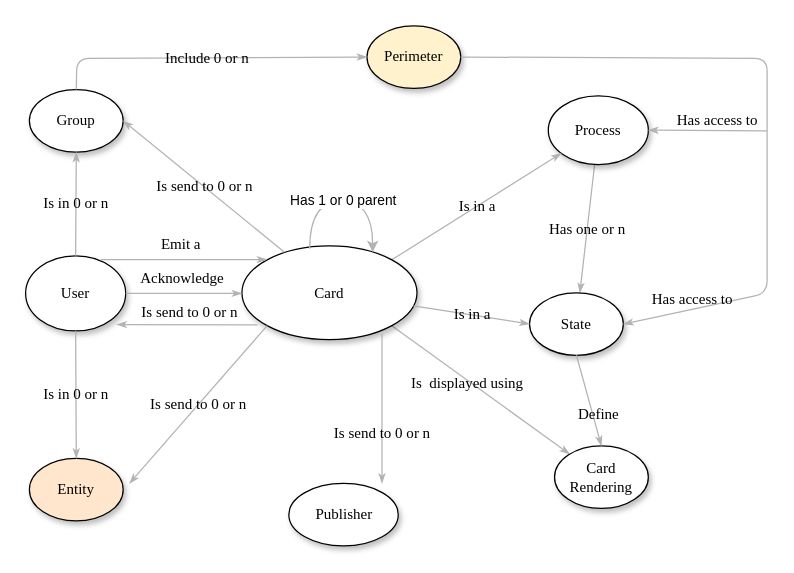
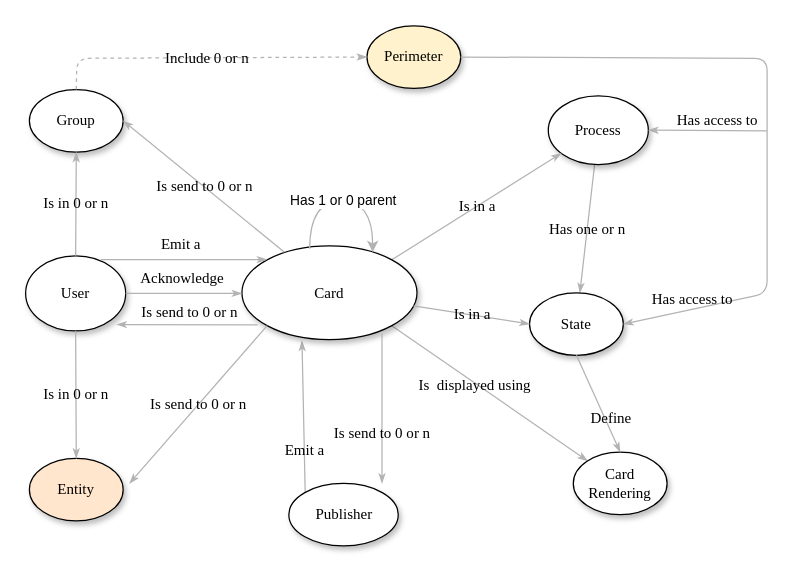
- <mxCell id="25" value="Include 0 or n" style="edgeStyle=none;rounded=1;html=1;labelBackgroundColor=none;startArrow=none;startFill=0;startSize=5;endArrow=classicThin;endFill=1;endSize=5;jettySize=auto;orthogonalLoop=1;strokeColor=#B3B3B3;strokeWidth=1;fontFamily=Verdana;fontSize=12;exitX=0.5;exitY=0;exitDx=0;exitDy=0;entryX=0;entryY=0.5;entryDx=0;entryDy=0;" parent="1" source="13" target="24" edge="1"><mxGeometry relative="1" as="geometry"><mxPoint x="223.171" y="217.162" as="sourcePoint" /><mxPoint x="108" y="106" as="targetPoint" /><Array as="points"><mxPoint x="61" y="46" /></Array></mxGeometry></mxCell>
+ <mxCell id="25" value="Include 0 or n" style="edgeStyle=none;rounded=1;html=1;labelBackgroundColor=none;startArrow=none;startFill=0;startSize=5;endArrow=classicThin;endFill=1;endSize=5;jettySize=auto;orthogonalLoop=1;strokeColor=#B3B3B3;strokeWidth=1;fontFamily=Verdana;fontSize=12;exitX=0.5;exitY=0;exitDx=0;exitDy=0;entryX=0;entryY=0.5;entryDx=0;entryDy=0;dashed=1;" parent="1" source="13" target="24" edge="1"><mxGeometry relative="1" as="geometry"><mxPoint x="223.171" y="217.162" as="sourcePoint" /><mxPoint x="108" y="106" as="targetPoint" /><Array as="points"><mxPoint x="61" y="46" /></Array></mxGeometry></mxCell>
+ <mxCell id="2" value="Emit a " style="edgeStyle=none;rounded=1;html=1;labelBackgroundColor=none;startArrow=none;startFill=0;startSize=5;endArrow=classicThin;endFill=1;endSize=5;jettySize=auto;orthogonalLoop=1;strokeColor=#B3B3B3;strokeWidth=1;fontFamily=Verdana;fontSize=12;exitX=0;exitY=0;exitDx=0;exitDy=0;entryX=0.343;entryY=1.013;entryDx=0;entryDy=0;entryPerimeter=0;" parent="1" source="3" target="10" edge="1"><mxGeometry x="-0.453" relative="1" as="geometry"><mxPoint as="offset" /></mxGeometry></mxCell>
- <mxCell id="7" value="Card Rendering" style="ellipse;whiteSpace=wrap;html=1;rounded=0;shadow=1;comic=0;labelBackgroundColor=none;strokeWidth=1;fontFamily=Verdana;fontSize=12;align=center;" parent="1" vertex="1"><mxGeometry x="443" y="356" width="75" height="50" as="geometry" /></mxCell>
+ <mxCell id="7" value="Card Rendering" style="ellipse;whiteSpace=wrap;html=1;rounded=0;shadow=1;comic=0;labelBackgroundColor=none;strokeWidth=1;fontFamily=Verdana;fontSize=12;align=center;" parent="1" vertex="1"><mxGeometry x="458" y="361" width="75" height="50" as="geometry" /></mxCell>
